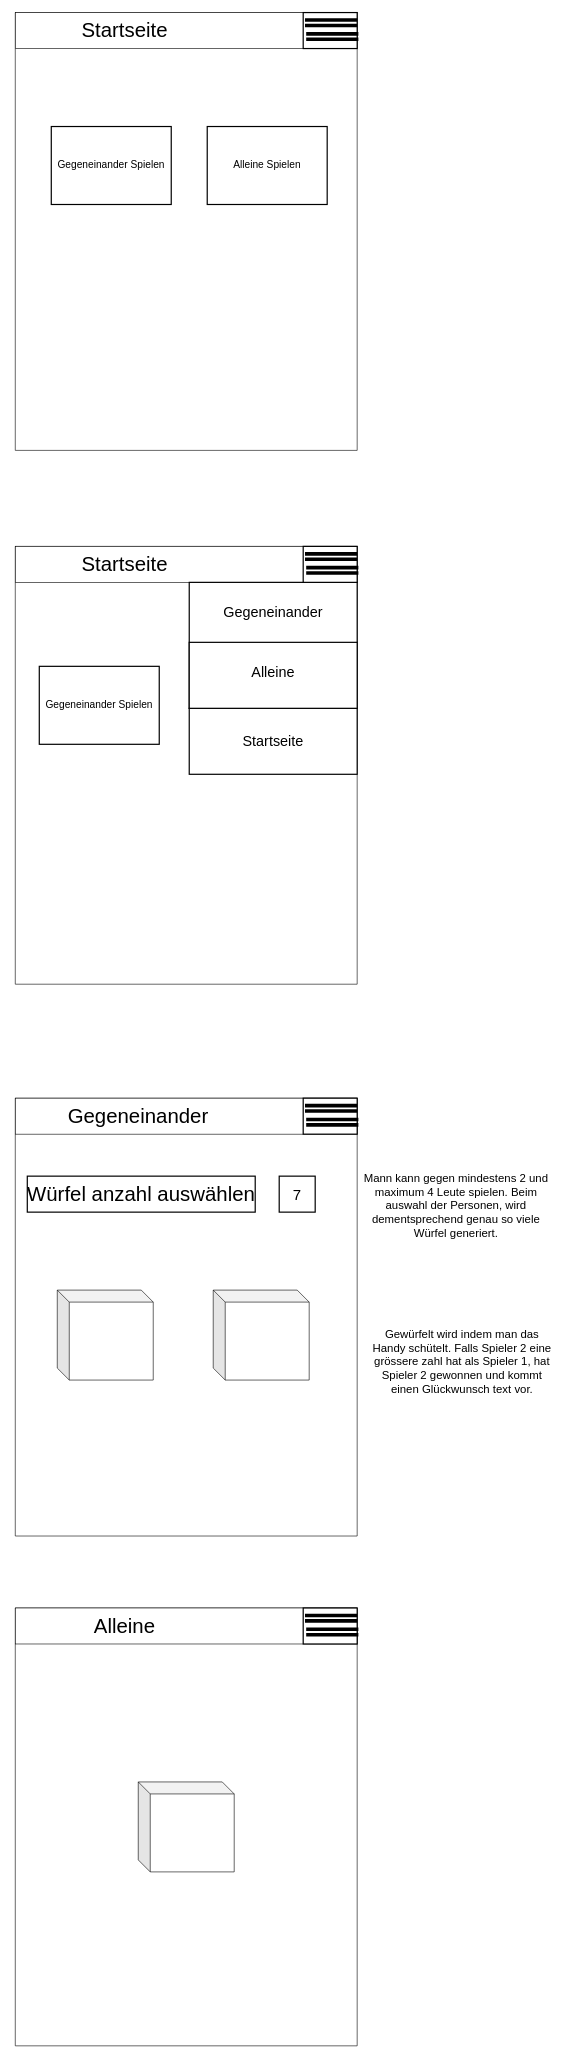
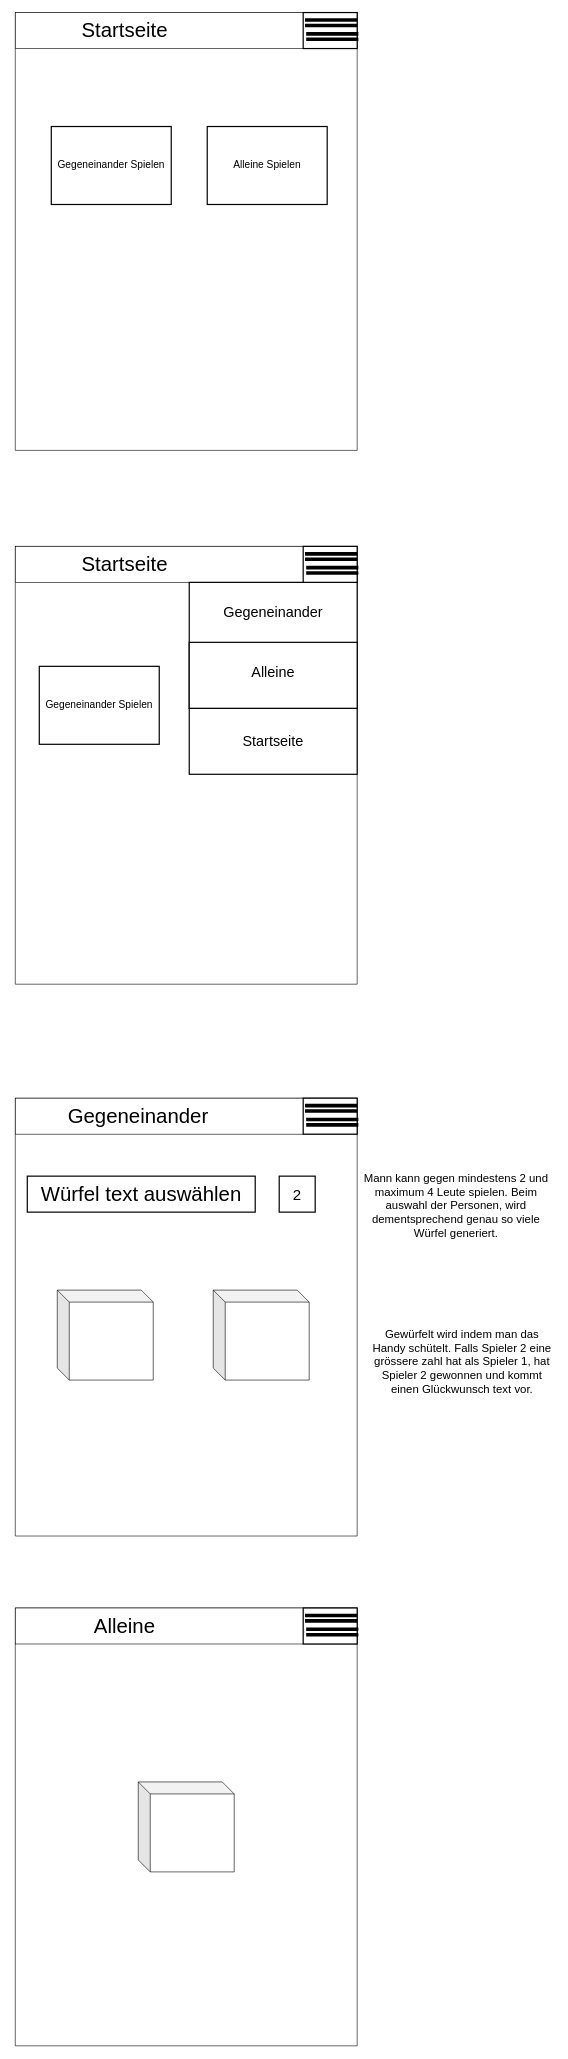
- <mxCell id="28" value="&lt;font style=&quot;font-size: 34px&quot;&gt;Würfel anzahl auswählen&lt;/font&gt;" style="text;html=1;strokeColor=none;fillColor=none;align=center;verticalAlign=middle;whiteSpace=wrap;rounded=0;strokeWidth=6;" vertex="1" parent="23"><mxGeometry x="-5" y="140" width="430" height="40" as="geometry" /></mxCell>
+ <mxCell id="28" value="&lt;font style=&quot;font-size: 34px&quot;&gt;Würfel text auswählen&lt;/font&gt;" style="text;html=1;strokeColor=none;fillColor=none;align=center;verticalAlign=middle;whiteSpace=wrap;rounded=0;strokeWidth=6;" vertex="1" parent="23"><mxGeometry x="-5" y="140" width="430" height="40" as="geometry" /></mxCell>
- <mxCell id="31" value="&lt;font style=&quot;font-size: 25px&quot;&gt;7&lt;/font&gt;" style="text;html=1;strokeColor=none;fillColor=none;align=center;verticalAlign=middle;whiteSpace=wrap;rounded=0;" vertex="1" parent="23"><mxGeometry x="450" y="140" width="40" height="40" as="geometry" /></mxCell>
+ <mxCell id="31" value="&lt;font style=&quot;font-size: 25px&quot;&gt;2&lt;/font&gt;" style="text;html=1;strokeColor=none;fillColor=none;align=center;verticalAlign=middle;whiteSpace=wrap;rounded=0;" vertex="1" parent="23"><mxGeometry x="450" y="140" width="40" height="40" as="geometry" /></mxCell>
